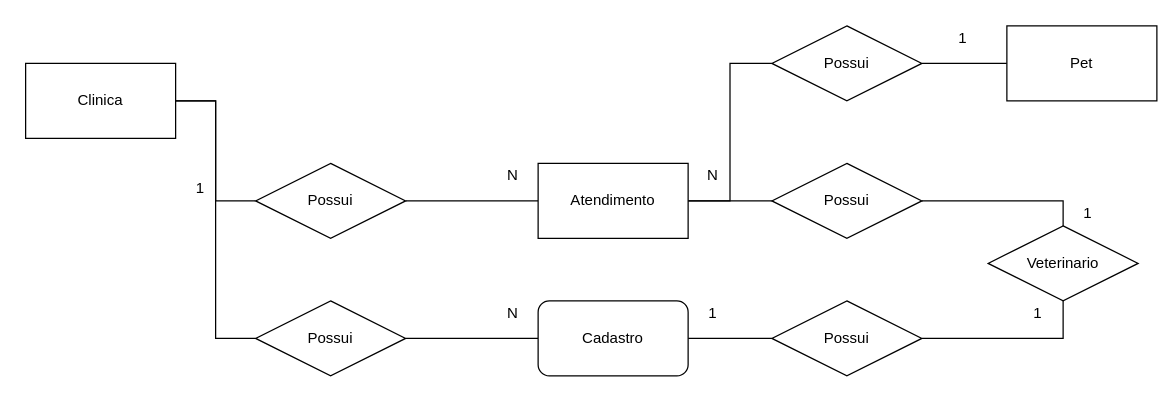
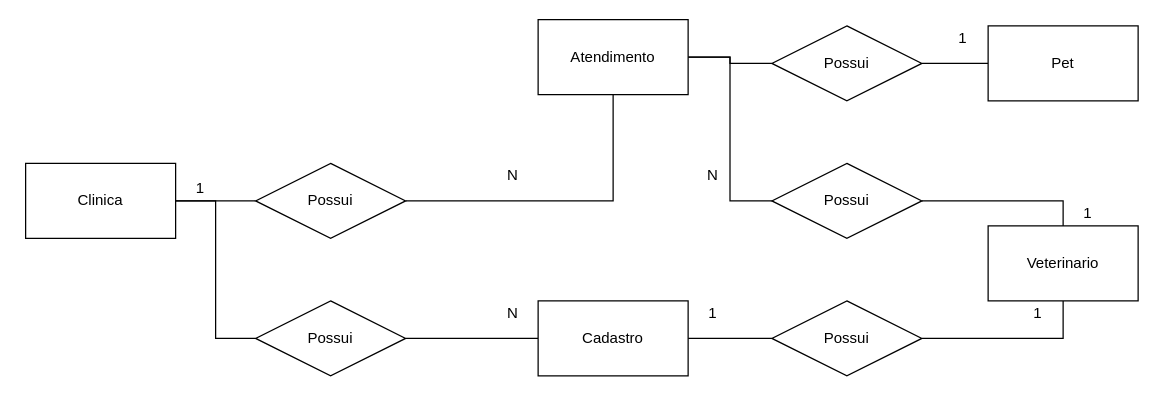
- <mxCell id="23" value="Pet" style="rounded=0;whiteSpace=wrap;html=1;" parent="1" vertex="1"><mxGeometry x="805" y="20" width="120" height="60" as="geometry" /></mxCell>
+ <mxCell id="23" value="Pet" style="rounded=0;whiteSpace=wrap;html=1;" parent="1" vertex="1"><mxGeometry x="790" y="20" width="120" height="60" as="geometry" /></mxCell>
- <mxCell id="4" value="Clinica" style="rounded=0;whiteSpace=wrap;html=1;" parent="1" vertex="1"><mxGeometry x="20" y="50" width="120" height="60" as="geometry" /></mxCell>
+ <mxCell id="4" value="Clinica" style="rounded=0;whiteSpace=wrap;html=1;" parent="1" vertex="1"><mxGeometry x="20" y="130" width="120" height="60" as="geometry" /></mxCell>
- <mxCell id="10" value="Atendimento" style="rounded=0;whiteSpace=wrap;html=1;" parent="1" vertex="1"><mxGeometry x="430" y="130" width="120" height="60" as="geometry" /></mxCell>
+ <mxCell id="10" value="Atendimento" style="rounded=0;whiteSpace=wrap;html=1;" parent="1" vertex="1"><mxGeometry x="430" y="15" width="120" height="60" as="geometry" /></mxCell>
- <mxCell id="20" value="Veterinario" style="rhombus;whiteSpace=wrap;html=1;" parent="1" vertex="1"><mxGeometry x="790" y="180" width="120" height="60" as="geometry" /></mxCell>
+ <mxCell id="20" value="Veterinario" style="rounded=0;whiteSpace=wrap;html=1;" parent="1" vertex="1"><mxGeometry x="790" y="180" width="120" height="60" as="geometry" /></mxCell>
- <mxCell id="17" value="Cadastro" style="whiteSpace=wrap;html=1;rounded=1;" parent="1" vertex="1"><mxGeometry x="430" y="240" width="120" height="60" as="geometry" /></mxCell>
+ <mxCell id="17" value="Cadastro" style="rounded=0;whiteSpace=wrap;html=1;" parent="1" vertex="1"><mxGeometry x="430" y="240" width="120" height="60" as="geometry" /></mxCell>
